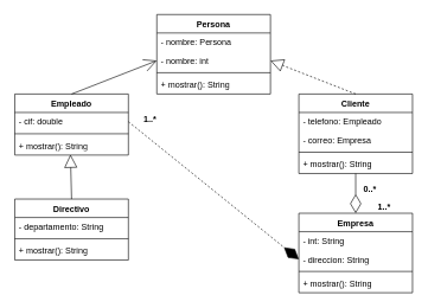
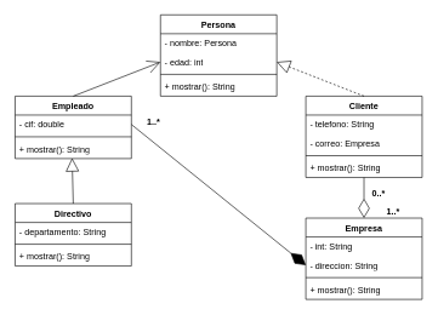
- <mxCell id="4" value="- nombre: int" style="text;strokeColor=none;fillColor=none;align=left;verticalAlign=top;spacingLeft=4;spacingRight=4;overflow=hidden;rotatable=0;points=[[0,0.5],[1,0.5]];portConstraint=eastwest;whiteSpace=wrap;html=1;" vertex="1" parent="2"><mxGeometry y="52" width="160" height="26" as="geometry" /></mxCell>
+ <mxCell id="4" value="- edad: int" style="text;strokeColor=none;fillColor=none;align=left;verticalAlign=top;spacingLeft=4;spacingRight=4;overflow=hidden;rotatable=0;points=[[0,0.5],[1,0.5]];portConstraint=eastwest;whiteSpace=wrap;html=1;" vertex="1" parent="2"><mxGeometry y="52" width="160" height="26" as="geometry" /></mxCell>
- <mxCell id="12" value="- telefono: Empleado" style="text;strokeColor=none;fillColor=none;align=left;verticalAlign=top;spacingLeft=4;spacingRight=4;overflow=hidden;rotatable=0;points=[[0,0.5],[1,0.5]];portConstraint=eastwest;whiteSpace=wrap;html=1;" vertex="1" parent="11"><mxGeometry y="26" width="160" height="26" as="geometry" /></mxCell>
+ <mxCell id="12" value="- telefono: String" style="text;strokeColor=none;fillColor=none;align=left;verticalAlign=top;spacingLeft=4;spacingRight=4;overflow=hidden;rotatable=0;points=[[0,0.5],[1,0.5]];portConstraint=eastwest;whiteSpace=wrap;html=1;" vertex="1" parent="11"><mxGeometry y="26" width="160" height="26" as="geometry" /></mxCell>
- <mxCell id="31" value="" style="endArrow=diamondThin;endFill=1;endSize=24;html=1;rounded=0;exitX=1;exitY=0.5;exitDx=0;exitDy=0;entryX=0;entryY=0.5;entryDx=0;entryDy=0;dashed=1;" edge="1" parent="1" source="8" target="25"><mxGeometry width="160" relative="1" as="geometry"><mxPoint x="260" y="190" as="sourcePoint" /><mxPoint x="420" y="190" as="targetPoint" /></mxGeometry></mxCell>
+ <mxCell id="31" value="" style="endArrow=diamondThin;endFill=1;endSize=24;html=1;rounded=0;exitX=1;exitY=0.5;exitDx=0;exitDy=0;entryX=0;entryY=0.5;entryDx=0;entryDy=0;" edge="1" parent="1" source="8" target="25"><mxGeometry width="160" relative="1" as="geometry"><mxPoint x="260" y="190" as="sourcePoint" /><mxPoint x="420" y="190" as="targetPoint" /></mxGeometry></mxCell>
